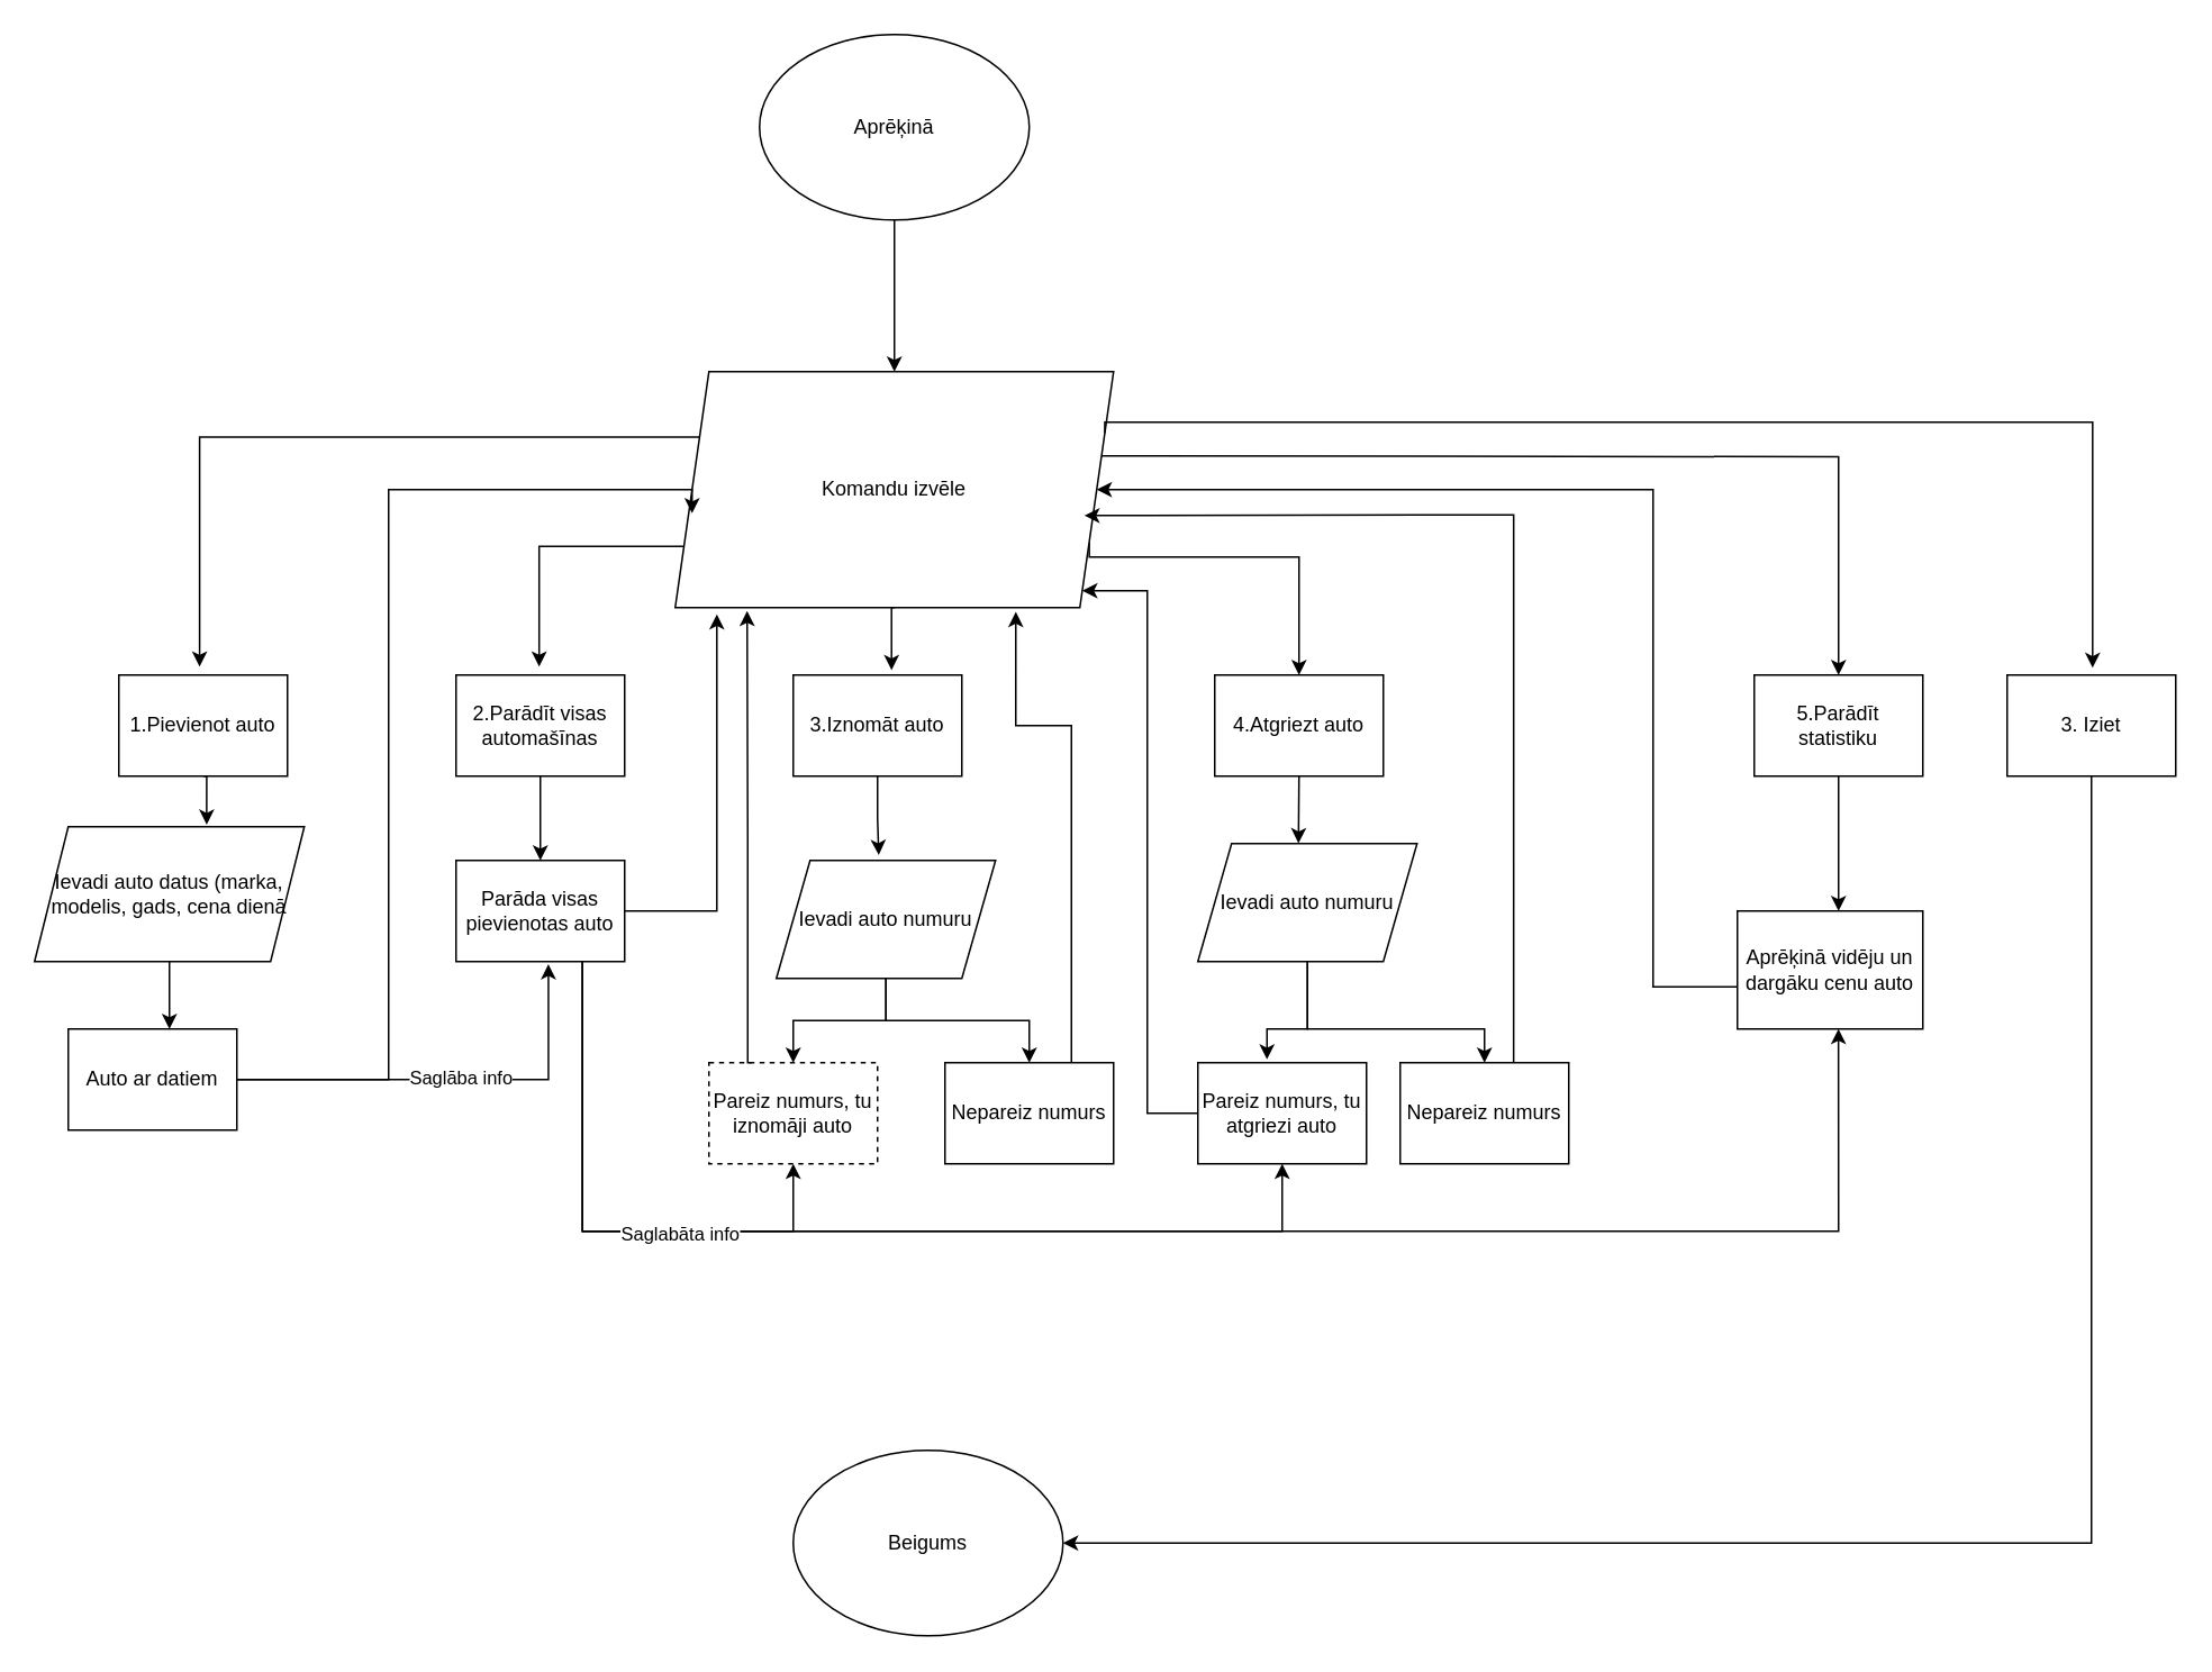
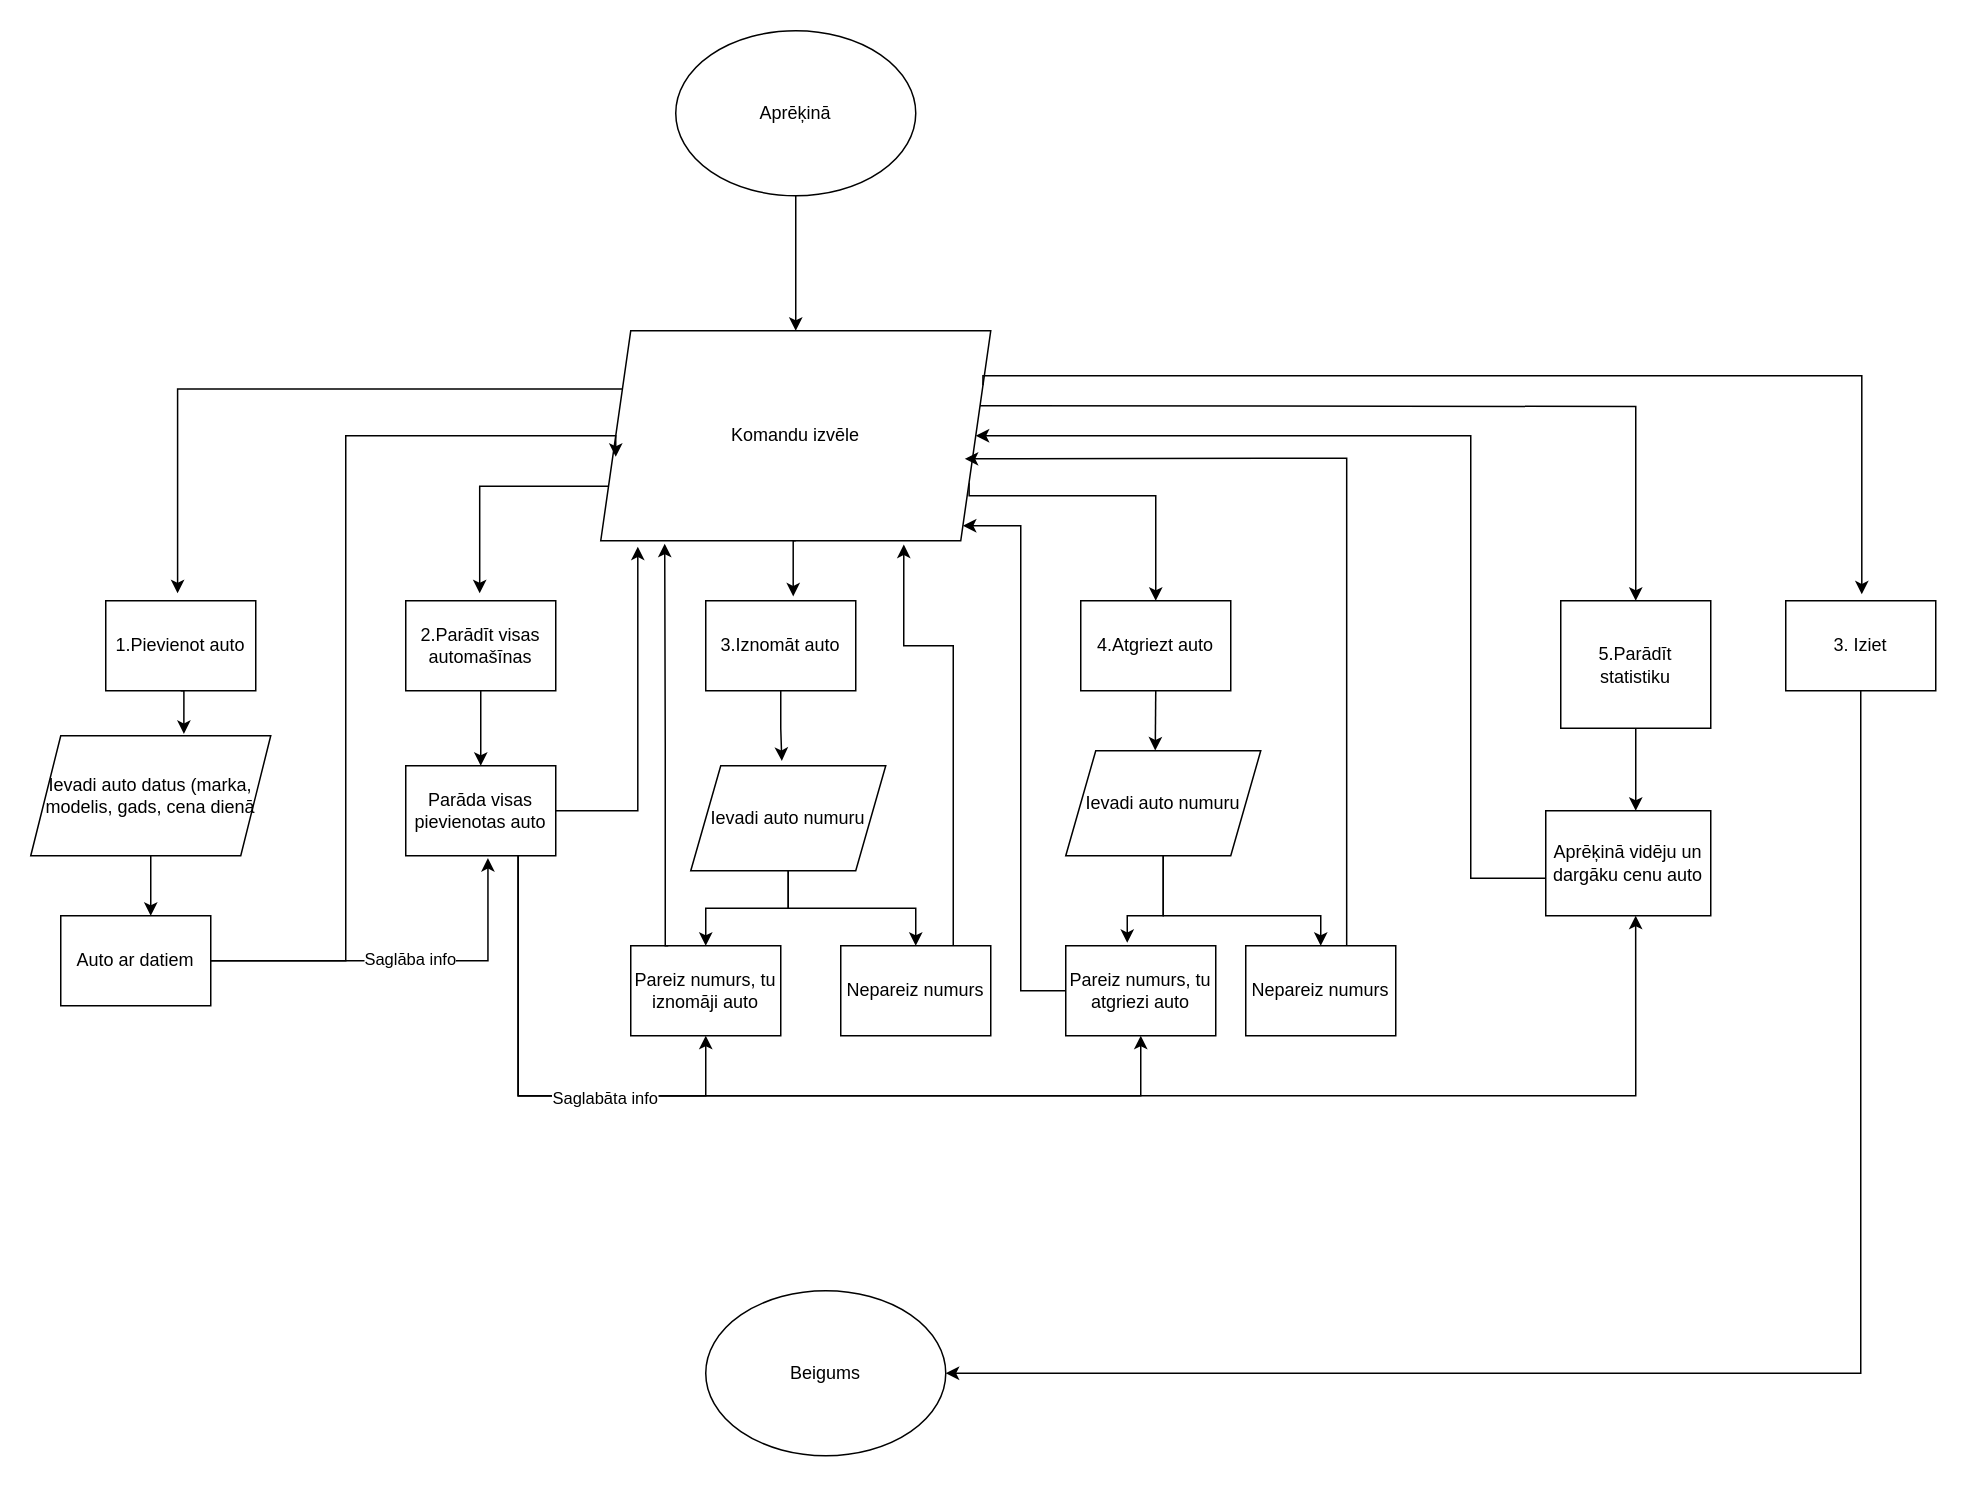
- <mxCell id="15" value="5.Parādīt statistiku" style="rounded=0;whiteSpace=wrap;html=1;" vertex="1" parent="1"><mxGeometry x="1040" y="400" width="100" height="60" as="geometry" /></mxCell>
+ <mxCell id="15" value="5.Parādīt statistiku" style="rounded=0;whiteSpace=wrap;html=1;" vertex="1" parent="1"><mxGeometry x="1040" y="400" width="100" height="85" as="geometry" /></mxCell>
- <mxCell id="31" value="Pareiz numurs, tu iznomāji auto" style="rounded=0;whiteSpace=wrap;html=1;dashed=1;" vertex="1" parent="1"><mxGeometry x="420" y="630" width="100" height="60" as="geometry" /></mxCell>
+ <mxCell id="31" value="Pareiz numurs, tu iznomāji auto" style="rounded=0;whiteSpace=wrap;html=1;" vertex="1" parent="1"><mxGeometry x="420" y="630" width="100" height="60" as="geometry" /></mxCell>
